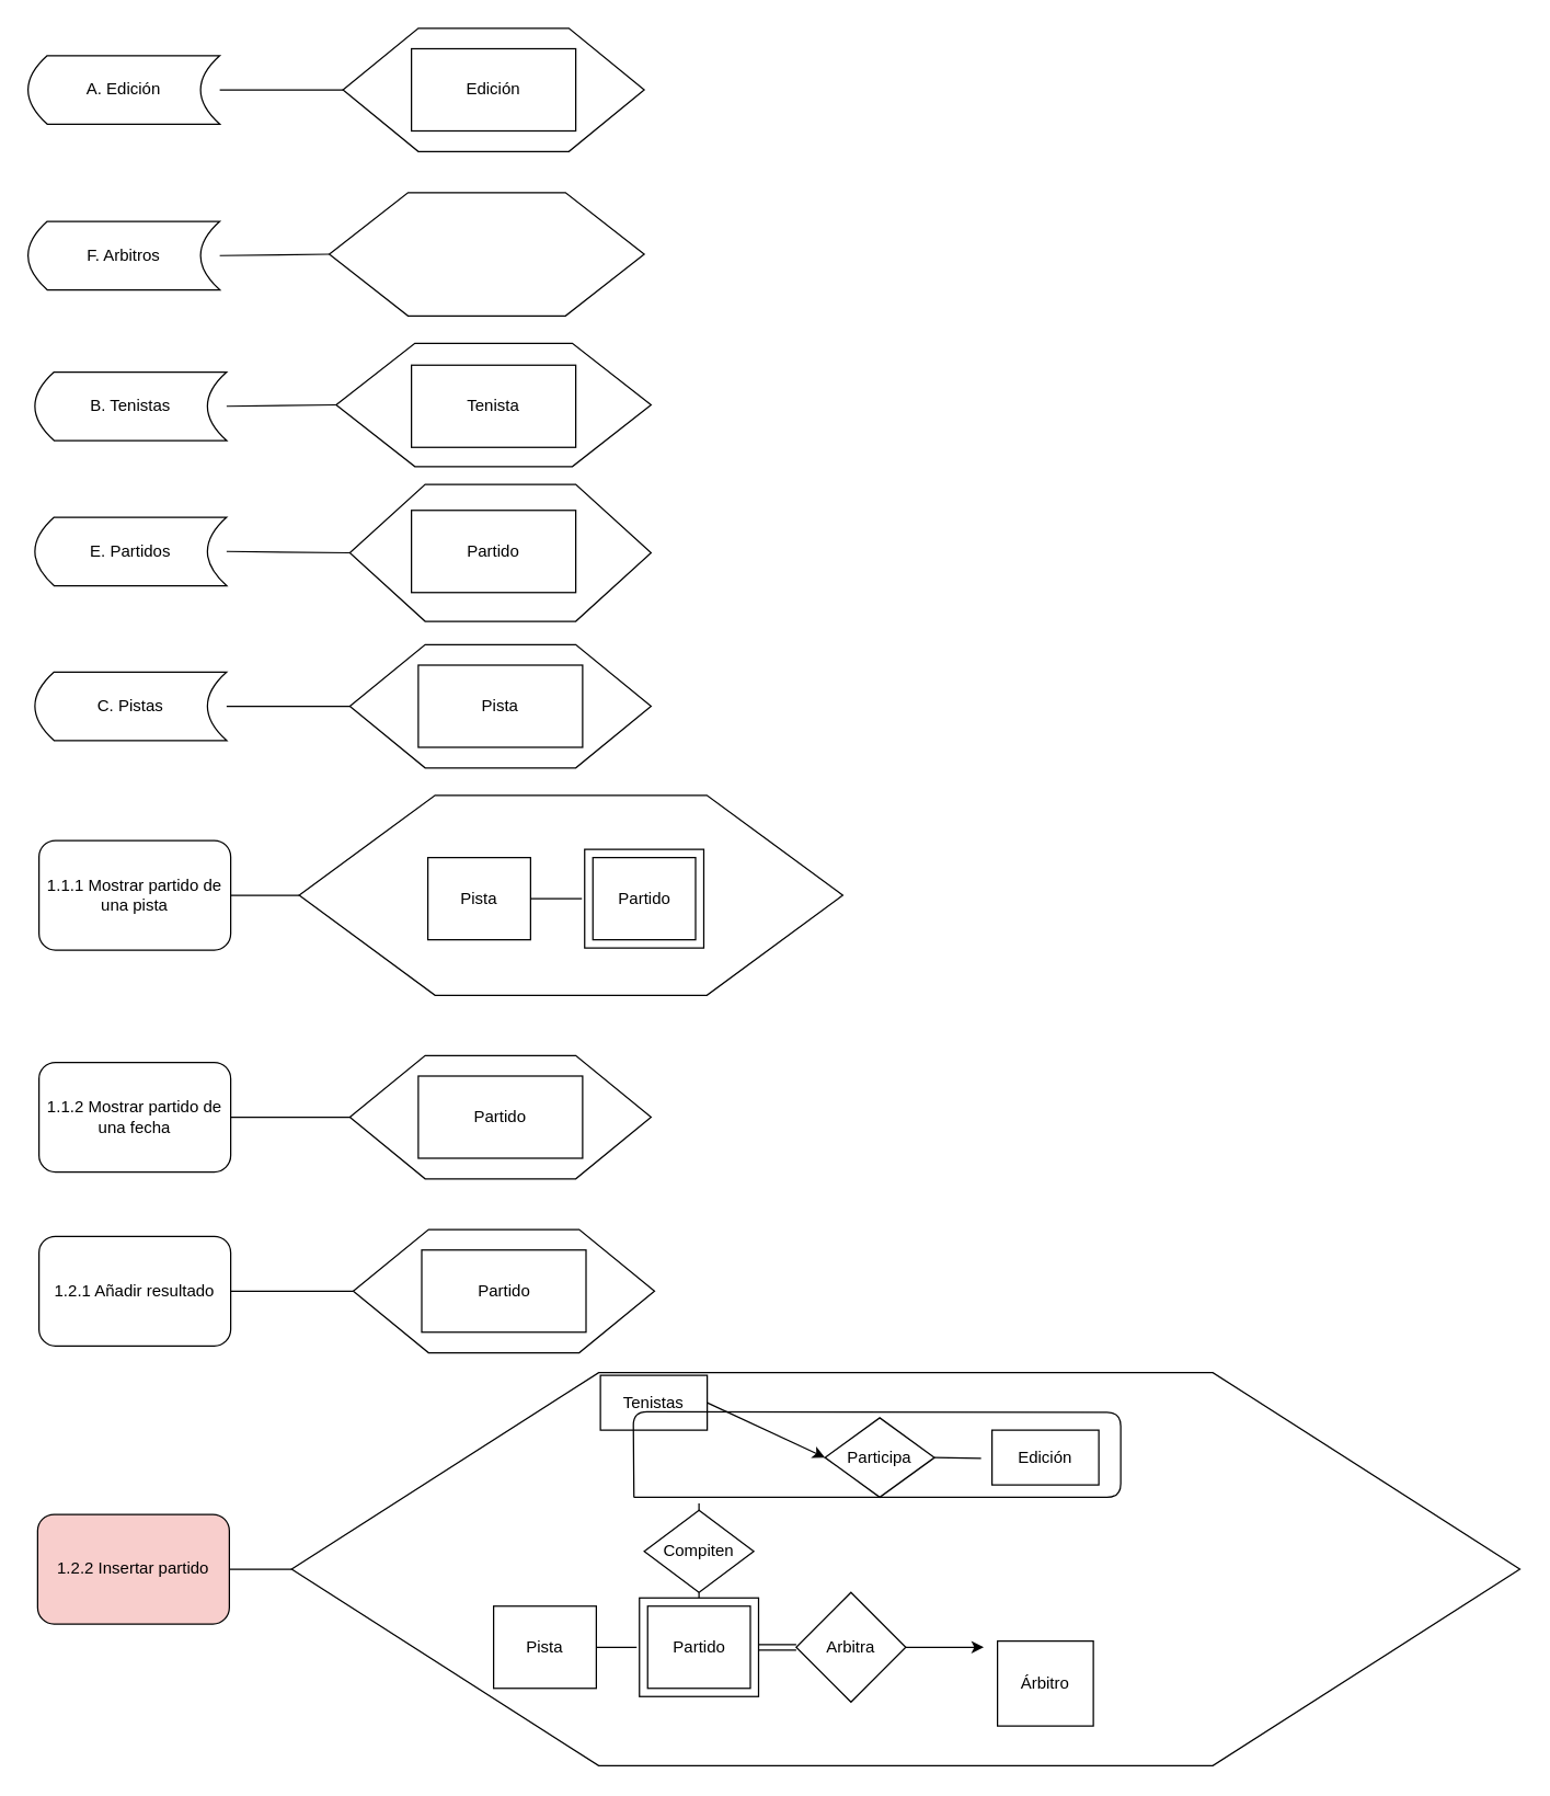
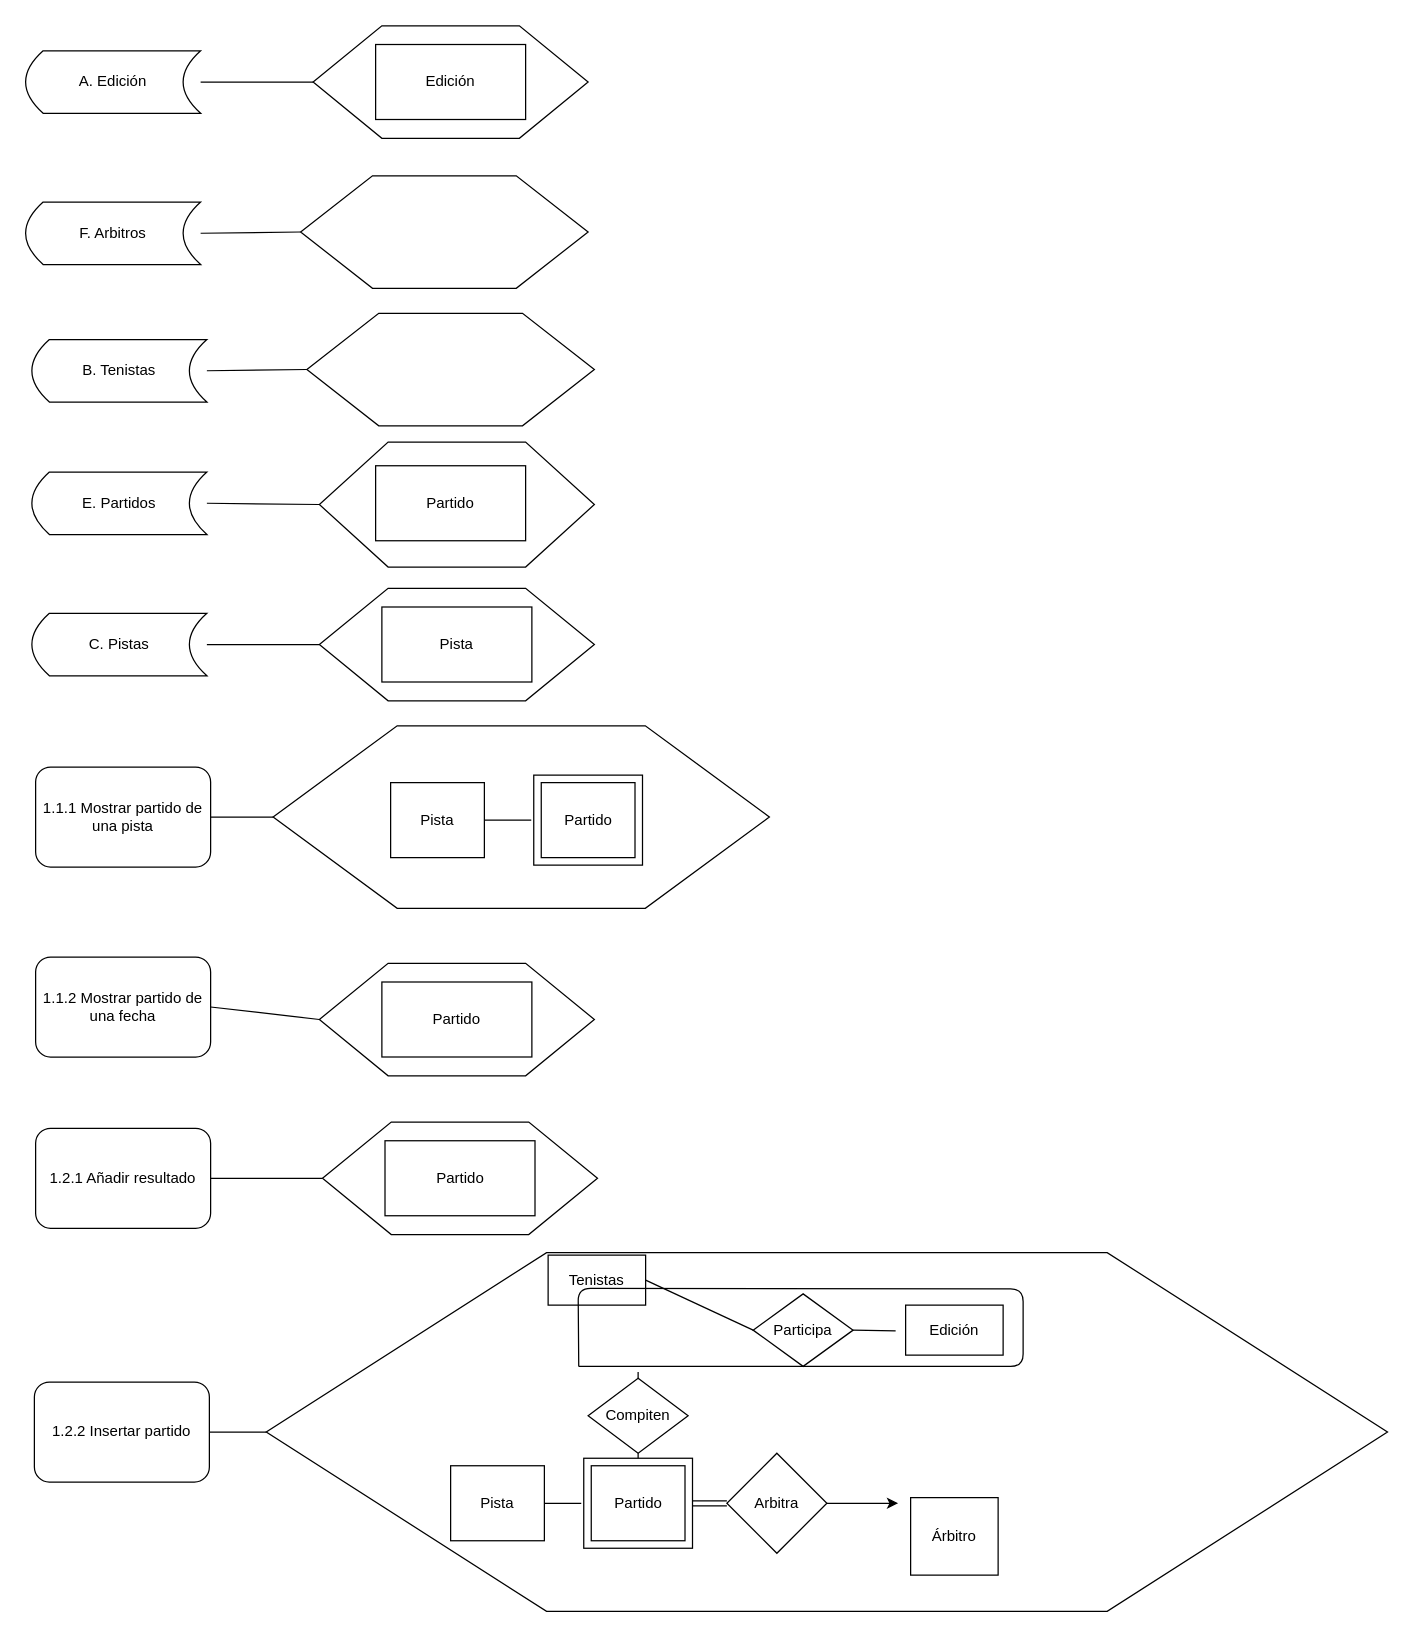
- <mxCell id="6" value="Tenista" style="rounded=0;whiteSpace=wrap;html=1;" parent="1" vertex="1"><mxGeometry x="300" y="266" width="120" height="60" as="geometry" /></mxCell>
- <mxCell id="21" value="1.1.2 Mostrar partido de una fecha" style="rounded=1;whiteSpace=wrap;html=1;" parent="1" vertex="1"><mxGeometry x="28" y="775" width="140" height="80" as="geometry" /></mxCell>
+ <mxCell id="21" value="1.1.2 Mostrar partido de una fecha" style="rounded=1;whiteSpace=wrap;html=1;" parent="1" vertex="1"><mxGeometry x="28" y="765" width="140" height="80" as="geometry" /></mxCell>
- <mxCell id="45" value="" style="endArrow=classic;html=1;exitX=1;exitY=0.5;exitDx=0;exitDy=0;entryX=0;entryY=0.5;entryDx=0;entryDy=0;" parent="1" source="37" target="44" edge="1"><mxGeometry width="50" height="50" relative="1" as="geometry"><mxPoint x="582" y="1347" as="sourcePoint" /><mxPoint x="632" y="1297" as="targetPoint" /></mxGeometry></mxCell>
+ <mxCell id="45" value="" style="endArrow=none;html=1;exitX=1;exitY=0.5;exitDx=0;exitDy=0;entryX=0;entryY=0.5;entryDx=0;entryDy=0;" parent="1" source="37" target="44" edge="1"><mxGeometry width="50" height="50" relative="1" as="geometry"><mxPoint x="582" y="1347" as="sourcePoint" /><mxPoint x="632" y="1297" as="targetPoint" /></mxGeometry></mxCell>
- <mxCell id="17" value="1.2.2 Insertar partido" style="rounded=1;whiteSpace=wrap;html=1;fillColor=#f8cecc;" parent="1" vertex="1"><mxGeometry x="27" y="1105" width="140" height="80" as="geometry" /></mxCell>
+ <mxCell id="17" value="1.2.2 Insertar partido" style="rounded=1;whiteSpace=wrap;html=1;" parent="1" vertex="1"><mxGeometry x="27" y="1105" width="140" height="80" as="geometry" /></mxCell>
